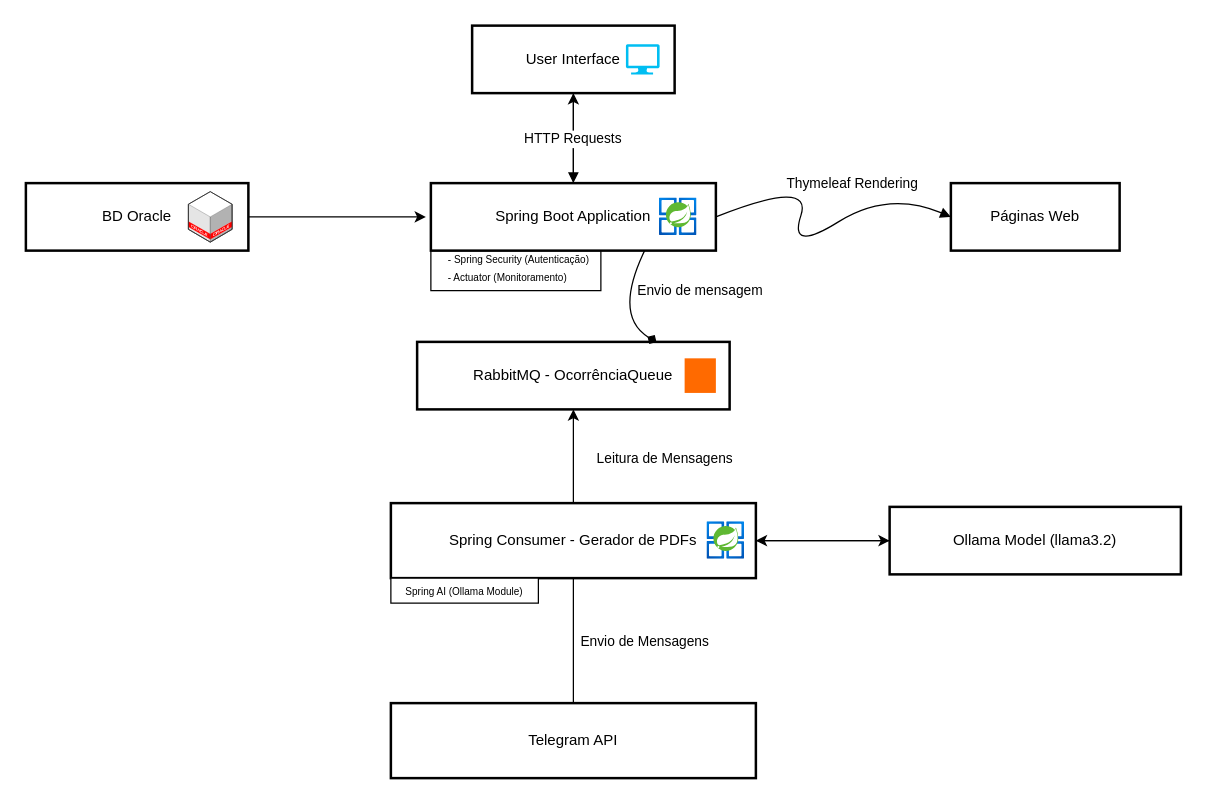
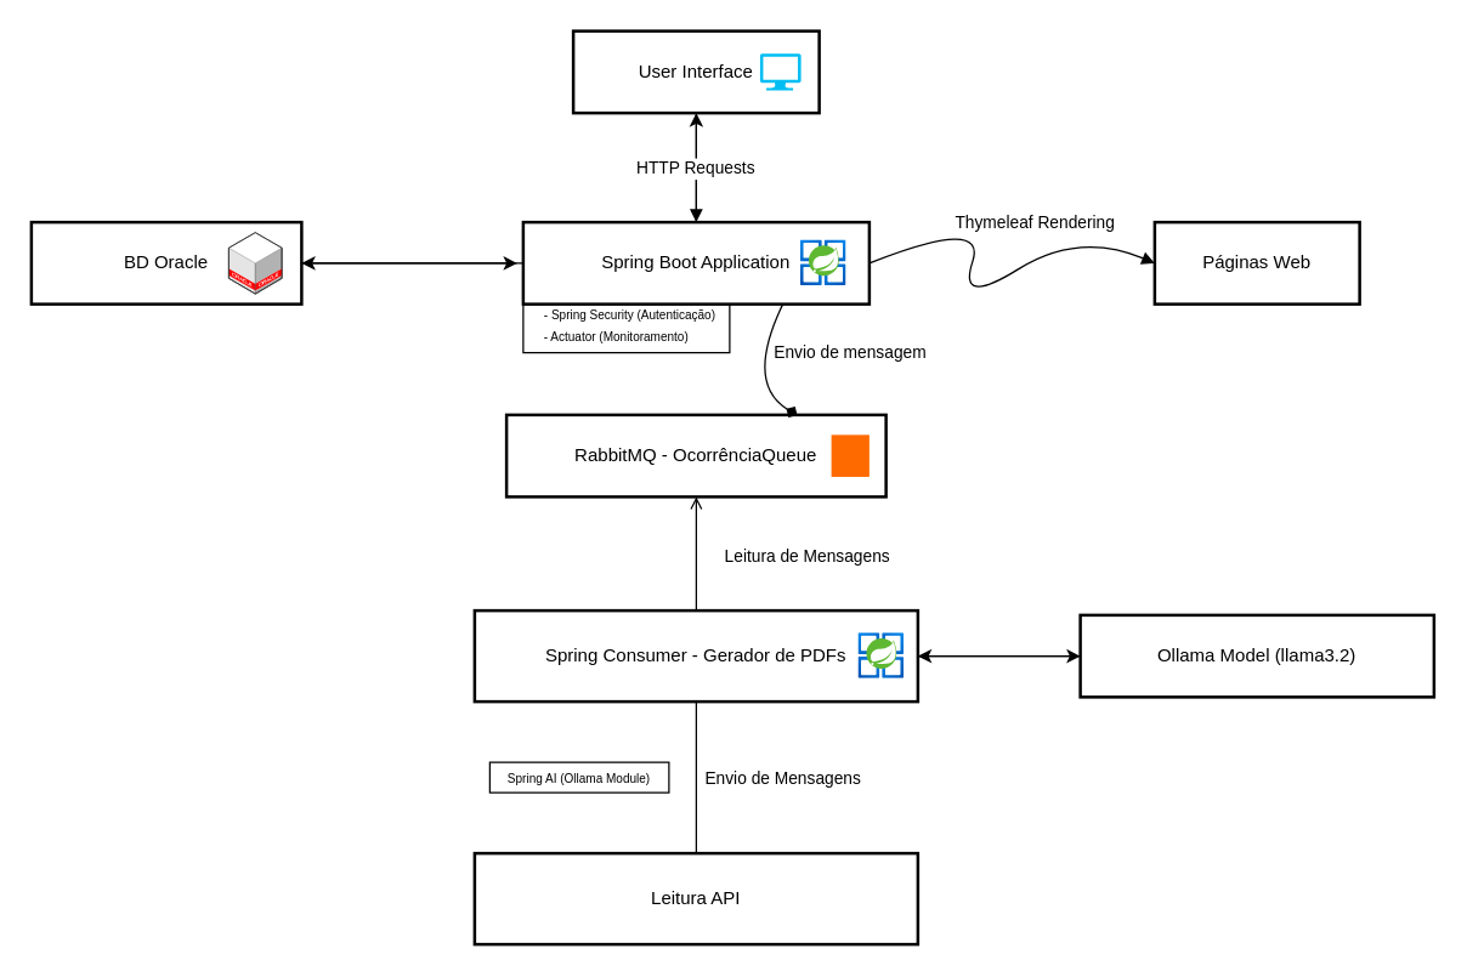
+ <mxCell id="5" style="edgeStyle=orthogonalEdgeStyle;rounded=0;orthogonalLoop=1;jettySize=auto;html=1;" parent="1" source="6" target="22" edge="1"><mxGeometry relative="1" as="geometry" /></mxCell>
- <mxCell id="12" style="edgeStyle=orthogonalEdgeStyle;rounded=0;orthogonalLoop=1;jettySize=auto;html=1;entryX=0.5;entryY=1;entryDx=0;entryDy=0;exitX=0.5;exitY=0;exitDx=0;exitDy=0;" parent="1" source="16" target="9" edge="1"><mxGeometry relative="1" as="geometry" /></mxCell>
+ <mxCell id="12" style="edgeStyle=orthogonalEdgeStyle;rounded=0;orthogonalLoop=1;jettySize=auto;html=1;entryX=0.5;entryY=1;entryDx=0;entryDy=0;exitX=0.5;exitY=0;exitDx=0;exitDy=0;endArrow=open;" parent="1" source="16" target="9" edge="1"><mxGeometry relative="1" as="geometry" /></mxCell>
- <mxCell id="30" value="&lt;div&gt;&lt;font style=&quot;font-size: 8px;&quot;&gt;Spring AI (Ollama Module)&lt;/font&gt;&lt;/div&gt;" style="rounded=0;whiteSpace=wrap;html=1;" parent="1" vertex="1"><mxGeometry x="312" y="462" width="118" height="20" as="geometry" /></mxCell>
+ <mxCell id="30" value="&lt;div&gt;&lt;font style=&quot;font-size: 8px;&quot;&gt;Spring AI (Ollama Module)&lt;/font&gt;&lt;/div&gt;" style="rounded=0;whiteSpace=wrap;html=1;" parent="1" vertex="1"><mxGeometry x="322" y="502" width="118" height="20" as="geometry" /></mxCell>
- <mxCell id="31" value="Telegram API" style="whiteSpace=wrap;strokeWidth=2;" vertex="1" parent="1"><mxGeometry x="312" y="562" width="292" height="60" as="geometry" /></mxCell>
+ <mxCell id="31" value="Leitura API" style="whiteSpace=wrap;strokeWidth=2;" vertex="1" parent="1"><mxGeometry x="312" y="562" width="292" height="60" as="geometry" /></mxCell>
